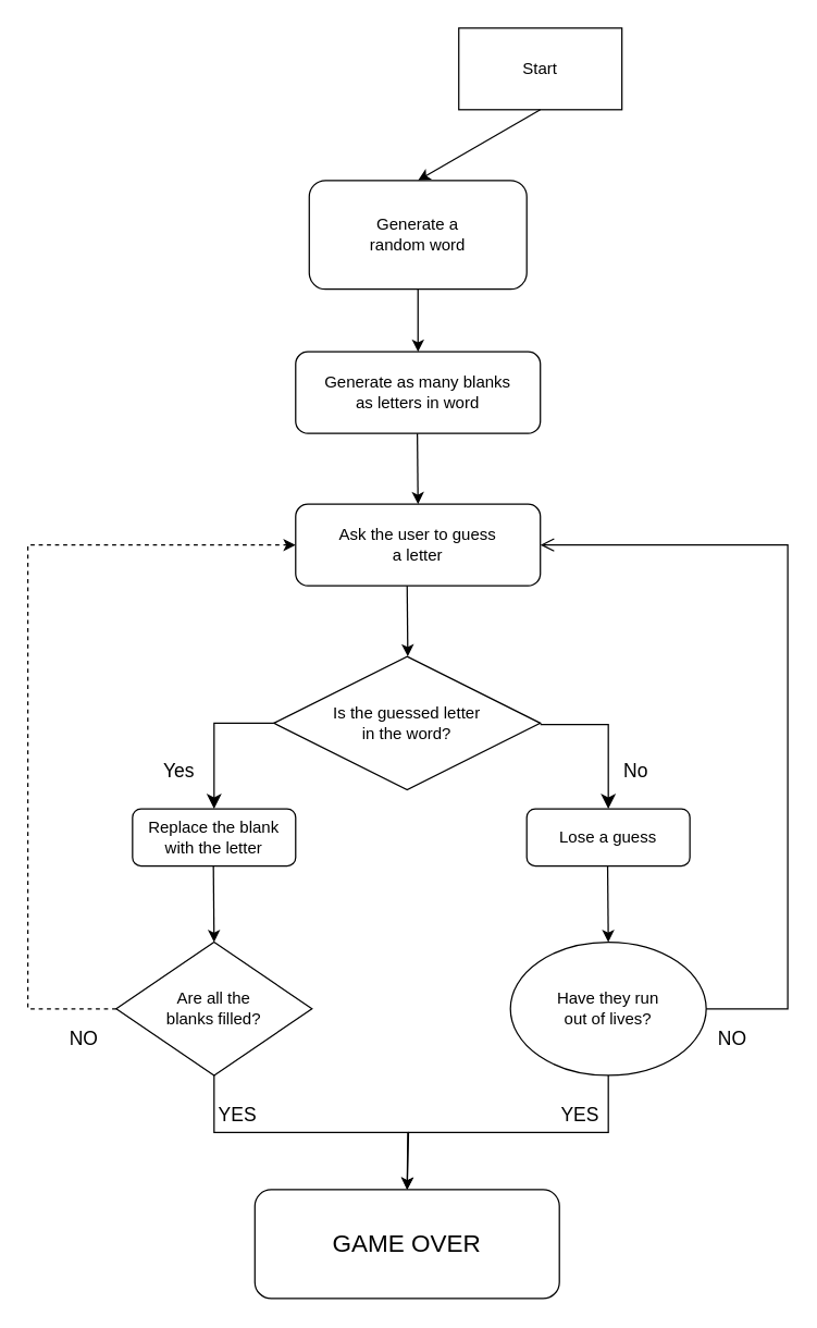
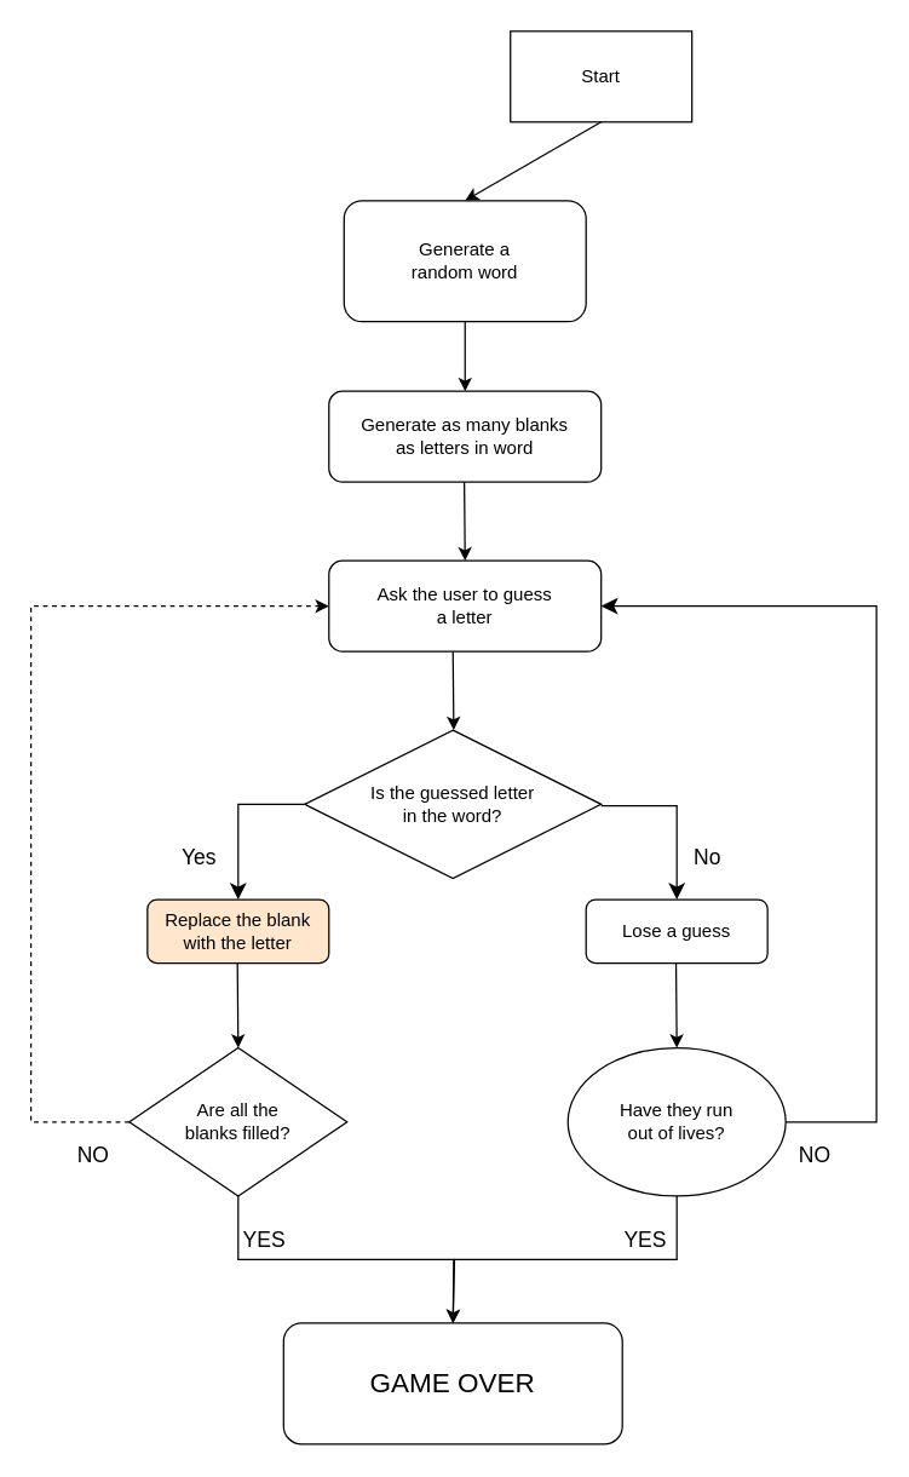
- <mxCell id="25" value="" style="edgeStyle=segmentEdgeStyle;endArrow=open;html=1;curved=0;rounded=0;endSize=8;startSize=8;strokeWidth=1;jumpSize=6;exitX=1;exitY=0.5;exitDx=0;exitDy=0;entryX=1;entryY=0.5;entryDx=0;entryDy=0;" edge="1" parent="1" source="24" target="8"><mxGeometry x="0.477" y="-26" width="50" height="50" relative="1" as="geometry"><mxPoint x="609" y="748" as="sourcePoint" /><mxPoint x="565" y="412" as="targetPoint" /><mxPoint as="offset" /><Array as="points"><mxPoint x="579" y="741" /><mxPoint x="579" y="400" /></Array></mxGeometry></mxCell>
+ <mxCell id="25" value="" style="edgeStyle=segmentEdgeStyle;endArrow=classic;html=1;curved=0;rounded=0;endSize=8;startSize=8;strokeWidth=1;jumpSize=6;exitX=1;exitY=0.5;exitDx=0;exitDy=0;entryX=1;entryY=0.5;entryDx=0;entryDy=0;" edge="1" parent="1" source="24" target="8"><mxGeometry x="0.477" y="-26" width="50" height="50" relative="1" as="geometry"><mxPoint x="609" y="748" as="sourcePoint" /><mxPoint x="565" y="412" as="targetPoint" /><mxPoint as="offset" /><Array as="points"><mxPoint x="579" y="741" /><mxPoint x="579" y="400" /></Array></mxGeometry></mxCell>
- <mxCell id="14" value="Replace the blank&lt;br&gt;with the letter" style="rounded=1;whiteSpace=wrap;html=1;" vertex="1" parent="1"><mxGeometry x="97" y="594" width="120" height="42" as="geometry" /></mxCell>
+ <mxCell id="14" value="Replace the blank&lt;br&gt;with the letter" style="rounded=1;whiteSpace=wrap;html=1;fillColor=#ffe6cc;" vertex="1" parent="1"><mxGeometry x="97" y="594" width="120" height="42" as="geometry" /></mxCell>
